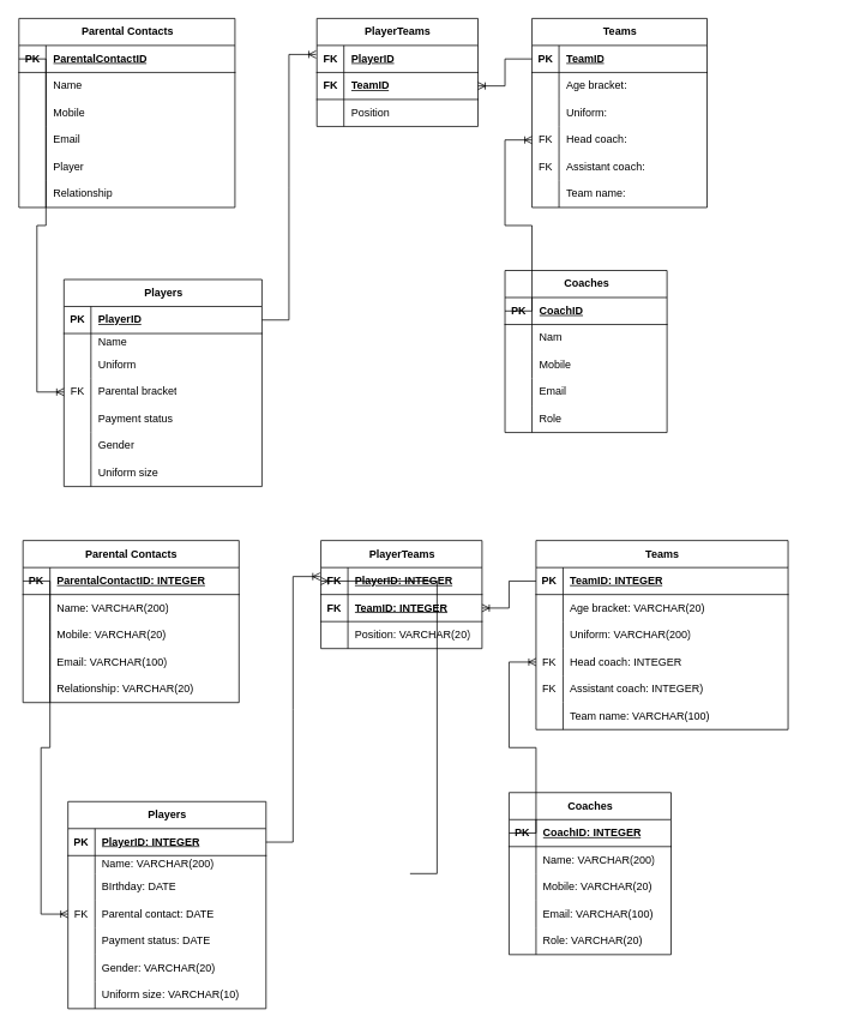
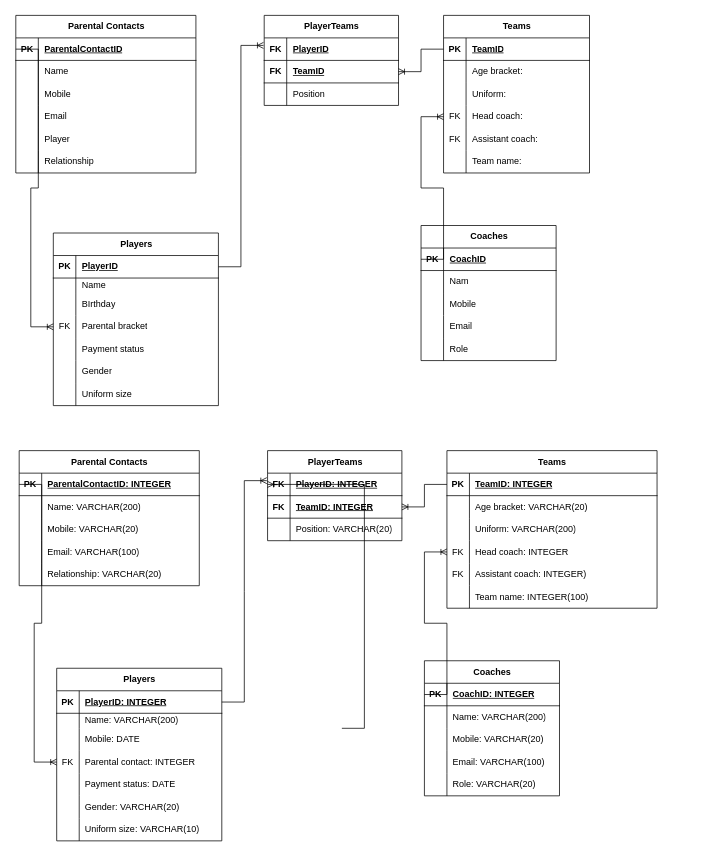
- <mxCell id="99" value="Uniform" style="shape=partialRectangle;connectable=0;fillColor=none;top=0;left=0;bottom=0;right=0;align=left;spacingLeft=6;overflow=hidden;whiteSpace=wrap;html=1;" vertex="1" parent="97"><mxGeometry x="30" width="190" height="30" as="geometry"><mxRectangle width="190" height="30" as="alternateBounds" /></mxGeometry></mxCell>
+ <mxCell id="99" value="BIrthday" style="shape=partialRectangle;connectable=0;fillColor=none;top=0;left=0;bottom=0;right=0;align=left;spacingLeft=6;overflow=hidden;whiteSpace=wrap;html=1;" vertex="1" parent="97"><mxGeometry x="30" width="190" height="30" as="geometry"><mxRectangle width="190" height="30" as="alternateBounds" /></mxGeometry></mxCell>
- <mxCell id="42" value="Team name: VARCHAR(100)" style="shape=partialRectangle;connectable=0;fillColor=none;top=0;left=0;bottom=0;right=0;align=left;spacingLeft=6;overflow=hidden;whiteSpace=wrap;html=1;" vertex="1" parent="40"><mxGeometry x="30" width="250" height="30" as="geometry"><mxRectangle width="250" height="30" as="alternateBounds" /></mxGeometry></mxCell>
+ <mxCell id="42" value="Team name: INTEGER(100)" style="shape=partialRectangle;connectable=0;fillColor=none;top=0;left=0;bottom=0;right=0;align=left;spacingLeft=6;overflow=hidden;whiteSpace=wrap;html=1;" vertex="1" parent="40"><mxGeometry x="30" width="250" height="30" as="geometry"><mxRectangle width="250" height="30" as="alternateBounds" /></mxGeometry></mxCell>
- <mxCell id="11" value="BIrthday: DATE" style="shape=partialRectangle;connectable=0;fillColor=none;top=0;left=0;bottom=0;right=0;align=left;spacingLeft=6;overflow=hidden;whiteSpace=wrap;html=1;" vertex="1" parent="9"><mxGeometry x="30" width="190" height="30" as="geometry"><mxRectangle width="190" height="30" as="alternateBounds" /></mxGeometry></mxCell>
+ <mxCell id="11" value="Mobile: DATE" style="shape=partialRectangle;connectable=0;fillColor=none;top=0;left=0;bottom=0;right=0;align=left;spacingLeft=6;overflow=hidden;whiteSpace=wrap;html=1;" vertex="1" parent="9"><mxGeometry x="30" width="190" height="30" as="geometry"><mxRectangle width="190" height="30" as="alternateBounds" /></mxGeometry></mxCell>
- <mxCell id="14" value="Parental contact: DATE" style="shape=partialRectangle;connectable=0;fillColor=none;top=0;left=0;bottom=0;right=0;align=left;spacingLeft=6;overflow=hidden;whiteSpace=wrap;html=1;" vertex="1" parent="12"><mxGeometry x="30" width="190" height="30" as="geometry"><mxRectangle width="190" height="30" as="alternateBounds" /></mxGeometry></mxCell>
+ <mxCell id="14" value="Parental contact: INTEGER" style="shape=partialRectangle;connectable=0;fillColor=none;top=0;left=0;bottom=0;right=0;align=left;spacingLeft=6;overflow=hidden;whiteSpace=wrap;html=1;" vertex="1" parent="12"><mxGeometry x="30" width="190" height="30" as="geometry"><mxRectangle width="190" height="30" as="alternateBounds" /></mxGeometry></mxCell>
